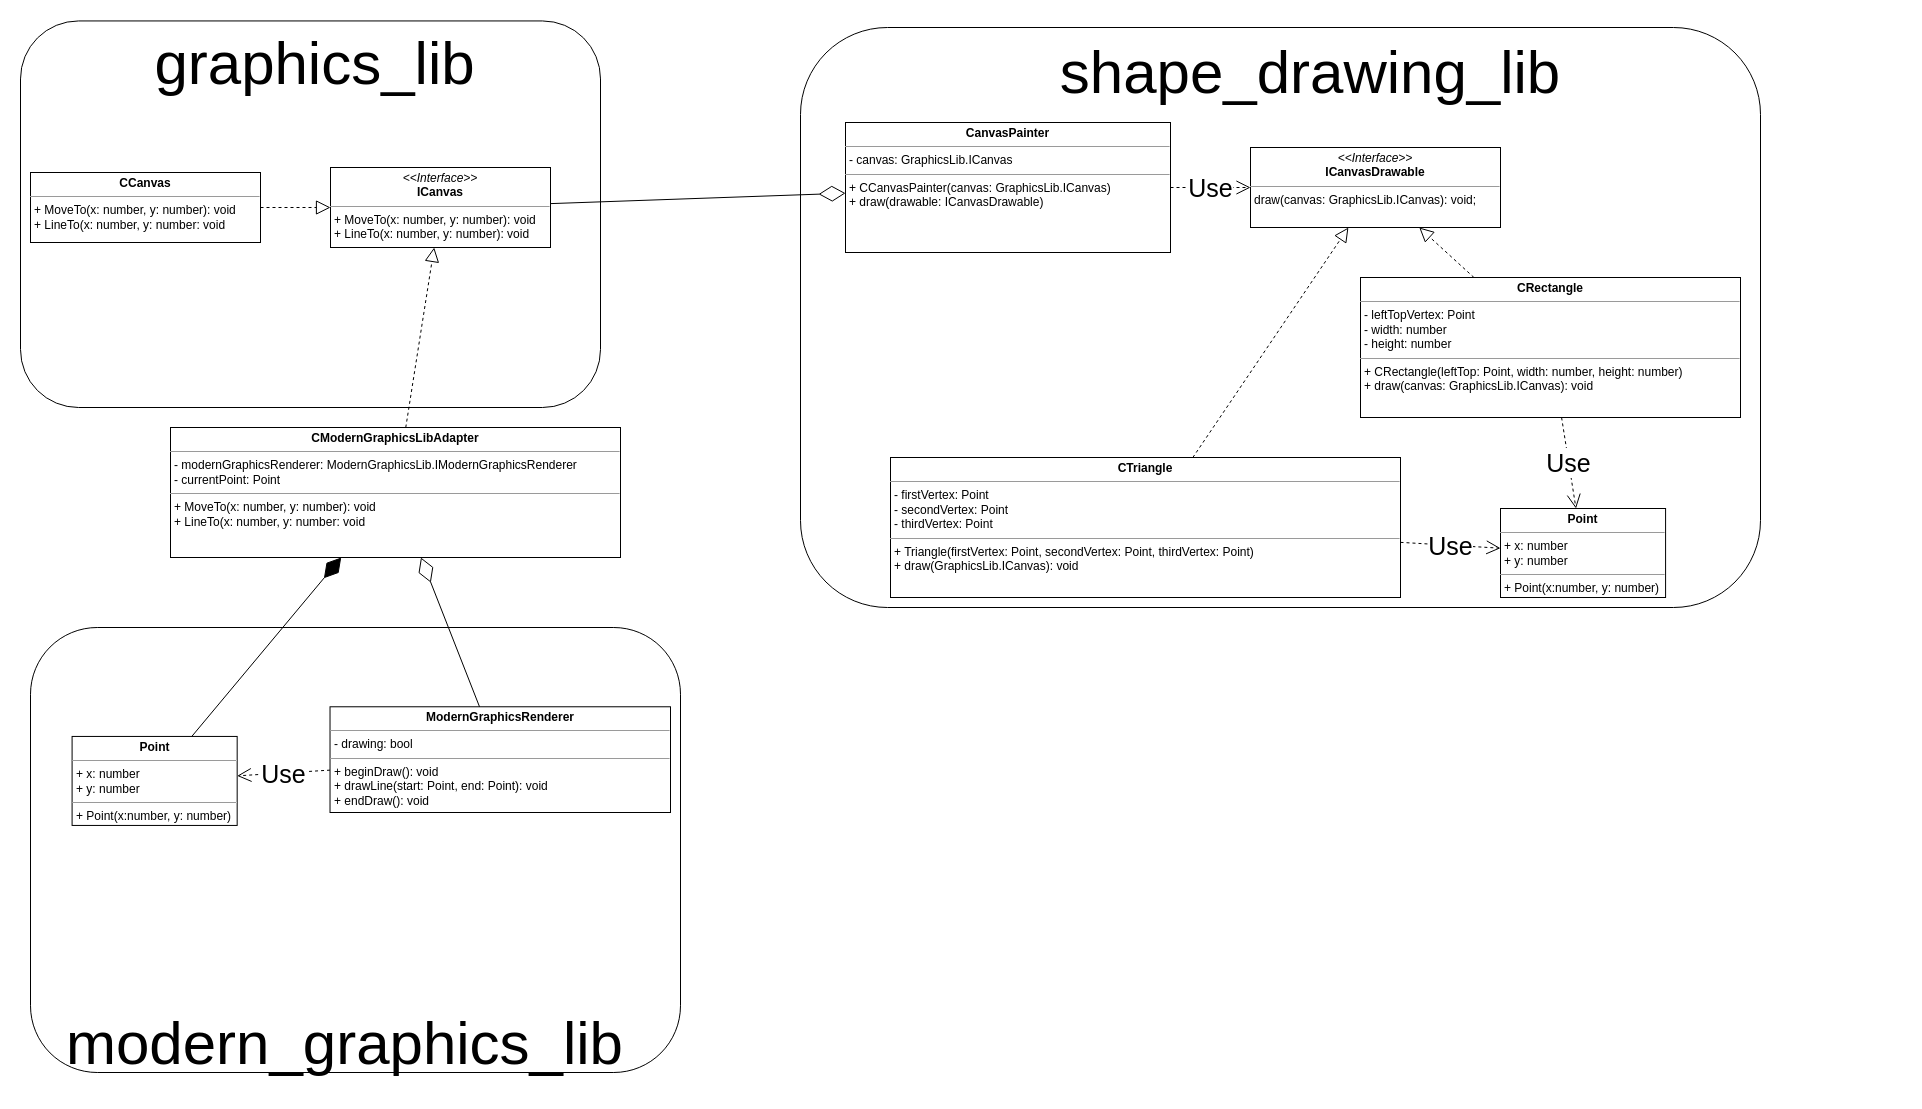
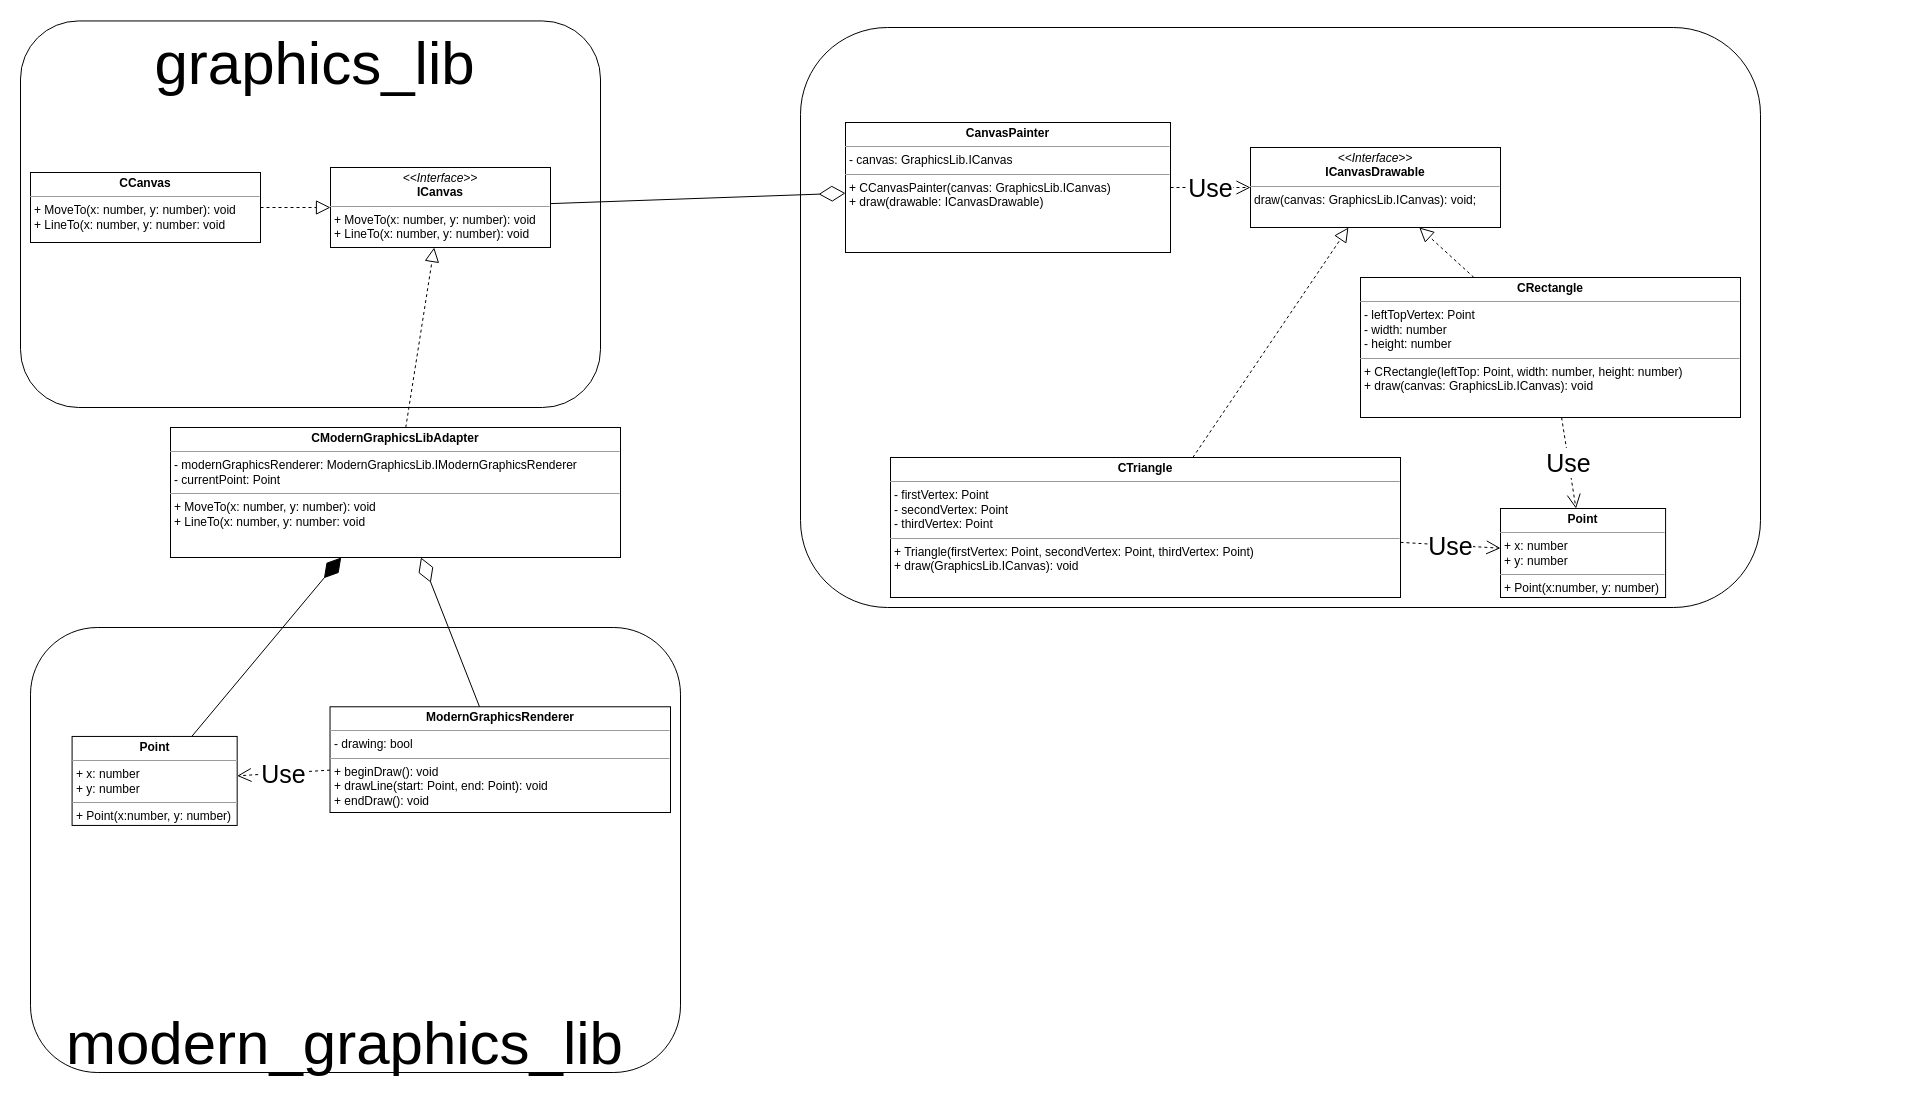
- <mxCell id="12" value="shape_drawing_lib" style="text;html=1;strokeColor=none;fillColor=none;align=center;verticalAlign=middle;whiteSpace=wrap;rounded=0;fontSize=60;" parent="10" vertex="1"><mxGeometry x="250" width="520" height="90" as="geometry" /></mxCell>
